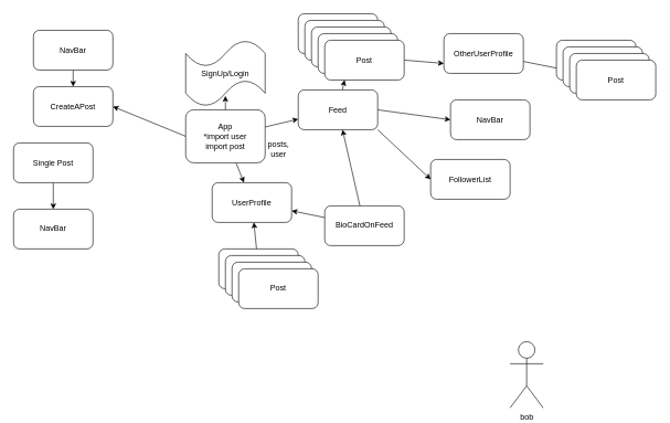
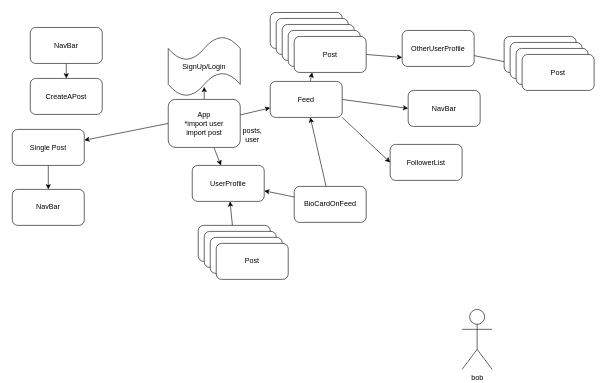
- <mxCell id="3" style="edgeStyle=none;html=1;exitX=0;exitY=0.5;exitDx=0;exitDy=0;entryX=1;entryY=0.5;entryDx=0;entryDy=0;" edge="1" parent="1" source="6" target="25"><mxGeometry relative="1" as="geometry" /></mxCell>
+ <mxCell id="3" style="edgeStyle=none;html=1;exitX=0;exitY=0.5;exitDx=0;exitDy=0;" edge="1" parent="1" source="6" target="19"><mxGeometry relative="1" as="geometry" /></mxCell>
